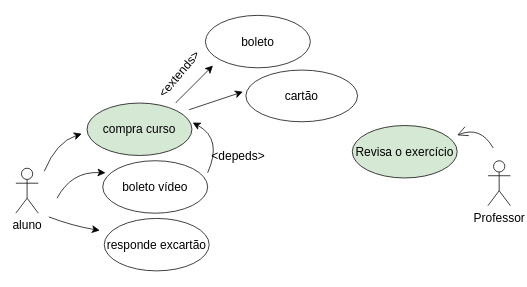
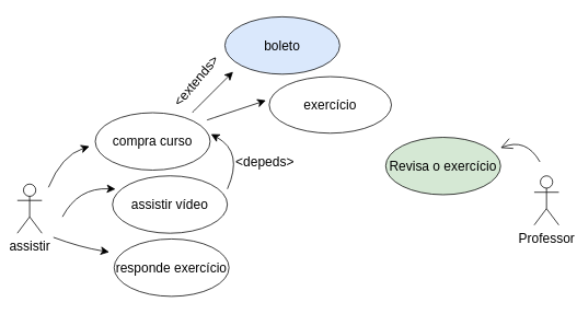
- <mxCell id="14" value="&lt;font style=&quot;vertical-align: inherit;&quot;&gt;&lt;font style=&quot;vertical-align: inherit;&quot;&gt;&lt;font style=&quot;vertical-align: inherit;&quot;&gt;&lt;font style=&quot;vertical-align: inherit;&quot;&gt;&lt;font style=&quot;vertical-align: inherit;&quot;&gt;&lt;font style=&quot;vertical-align: inherit;&quot;&gt;&lt;font style=&quot;vertical-align: inherit;&quot;&gt;&lt;font style=&quot;vertical-align: inherit;&quot;&gt;&lt;font style=&quot;vertical-align: inherit;&quot;&gt;&lt;font style=&quot;vertical-align: inherit;&quot;&gt;&lt;font style=&quot;vertical-align: inherit;&quot;&gt;&lt;font style=&quot;vertical-align: inherit;&quot;&gt;&lt;font style=&quot;vertical-align: inherit;&quot;&gt;&lt;font style=&quot;vertical-align: inherit;&quot;&gt;&lt;font style=&quot;vertical-align: inherit;&quot;&gt;&lt;font style=&quot;vertical-align: inherit;&quot;&gt;boleto&lt;/font&gt;&lt;/font&gt;&lt;/font&gt;&lt;/font&gt;&lt;/font&gt;&lt;/font&gt;&lt;/font&gt;&lt;/font&gt;&lt;/font&gt;&lt;/font&gt;&lt;/font&gt;&lt;/font&gt;&lt;/font&gt;&lt;/font&gt;&lt;br&gt;&lt;/font&gt;&lt;/font&gt;" style="ellipse;whiteSpace=wrap;html=1;fontSize=16;" vertex="1" parent="1"><mxGeometry x="273" y="20" width="140" height="70" as="geometry" /></mxCell>
+ <mxCell id="14" value="&lt;font style=&quot;vertical-align: inherit;&quot;&gt;&lt;font style=&quot;vertical-align: inherit;&quot;&gt;&lt;font style=&quot;vertical-align: inherit;&quot;&gt;&lt;font style=&quot;vertical-align: inherit;&quot;&gt;&lt;font style=&quot;vertical-align: inherit;&quot;&gt;&lt;font style=&quot;vertical-align: inherit;&quot;&gt;&lt;font style=&quot;vertical-align: inherit;&quot;&gt;&lt;font style=&quot;vertical-align: inherit;&quot;&gt;&lt;font style=&quot;vertical-align: inherit;&quot;&gt;&lt;font style=&quot;vertical-align: inherit;&quot;&gt;&lt;font style=&quot;vertical-align: inherit;&quot;&gt;&lt;font style=&quot;vertical-align: inherit;&quot;&gt;&lt;font style=&quot;vertical-align: inherit;&quot;&gt;&lt;font style=&quot;vertical-align: inherit;&quot;&gt;&lt;font style=&quot;vertical-align: inherit;&quot;&gt;&lt;font style=&quot;vertical-align: inherit;&quot;&gt;boleto&lt;/font&gt;&lt;/font&gt;&lt;/font&gt;&lt;/font&gt;&lt;/font&gt;&lt;/font&gt;&lt;/font&gt;&lt;/font&gt;&lt;/font&gt;&lt;/font&gt;&lt;/font&gt;&lt;/font&gt;&lt;/font&gt;&lt;/font&gt;&lt;br&gt;&lt;/font&gt;&lt;/font&gt;" style="ellipse;whiteSpace=wrap;html=1;fontSize=16;fillColor=#dae8fc;" vertex="1" parent="1"><mxGeometry x="273" y="20" width="140" height="70" as="geometry" /></mxCell>
- <mxCell id="15" value="&lt;font style=&quot;vertical-align: inherit;&quot;&gt;&lt;font style=&quot;vertical-align: inherit;&quot;&gt;&lt;font style=&quot;vertical-align: inherit;&quot;&gt;&lt;font style=&quot;vertical-align: inherit;&quot;&gt;cartão&lt;/font&gt;&lt;/font&gt;&lt;br&gt;&lt;/font&gt;&lt;/font&gt;" style="ellipse;whiteSpace=wrap;html=1;fontSize=16;" vertex="1" parent="1"><mxGeometry x="327" y="93" width="149" height="69" as="geometry" /></mxCell>
+ <mxCell id="15" value="&lt;font style=&quot;vertical-align: inherit;&quot;&gt;&lt;font style=&quot;vertical-align: inherit;&quot;&gt;&lt;font style=&quot;vertical-align: inherit;&quot;&gt;&lt;font style=&quot;vertical-align: inherit;&quot;&gt;exercício&lt;/font&gt;&lt;/font&gt;&lt;br&gt;&lt;/font&gt;&lt;/font&gt;" style="ellipse;whiteSpace=wrap;html=1;fontSize=16;" vertex="1" parent="1"><mxGeometry x="327" y="93" width="149" height="69" as="geometry" /></mxCell>
- <mxCell id="3" value="&lt;font style=&quot;vertical-align: inherit;&quot;&gt;&lt;font style=&quot;vertical-align: inherit;&quot;&gt;&lt;font style=&quot;vertical-align: inherit;&quot;&gt;&lt;font style=&quot;vertical-align: inherit;&quot;&gt;compra curso&lt;/font&gt;&lt;/font&gt;&lt;br&gt;&lt;/font&gt;&lt;/font&gt;" style="ellipse;whiteSpace=wrap;html=1;fontSize=16;fillColor=#d5e8d4;" vertex="1" parent="1"><mxGeometry x="115" y="137" width="140" height="70" as="geometry" /></mxCell>
+ <mxCell id="3" value="&lt;font style=&quot;vertical-align: inherit;&quot;&gt;&lt;font style=&quot;vertical-align: inherit;&quot;&gt;&lt;font style=&quot;vertical-align: inherit;&quot;&gt;&lt;font style=&quot;vertical-align: inherit;&quot;&gt;compra curso&lt;/font&gt;&lt;/font&gt;&lt;br&gt;&lt;/font&gt;&lt;/font&gt;" style="ellipse;whiteSpace=wrap;html=1;fontSize=16;" vertex="1" parent="1"><mxGeometry x="115" y="137" width="140" height="70" as="geometry" /></mxCell>
- <mxCell id="11" value="&lt;font style=&quot;vertical-align: inherit;&quot;&gt;&lt;font style=&quot;vertical-align: inherit;&quot;&gt;&lt;font style=&quot;vertical-align: inherit;&quot;&gt;&lt;/font&gt;&lt;/font&gt;&lt;/font&gt;&lt;font style=&quot;vertical-align: inherit;&quot;&gt;&lt;font style=&quot;vertical-align: inherit;&quot;&gt;&lt;font style=&quot;vertical-align: inherit;&quot;&gt;&lt;font style=&quot;vertical-align: inherit;&quot;&gt;&lt;font style=&quot;vertical-align: inherit;&quot;&gt;&lt;font style=&quot;vertical-align: inherit;&quot;&gt;&lt;font style=&quot;vertical-align: inherit;&quot;&gt;&lt;font style=&quot;vertical-align: inherit;&quot;&gt;&amp;lt;depe&lt;/font&gt;&lt;/font&gt;&lt;/font&gt;&lt;/font&gt;&lt;/font&gt;&lt;/font&gt;&lt;/font&gt;&lt;/font&gt;&lt;font style=&quot;vertical-align: inherit;&quot;&gt;&lt;font style=&quot;vertical-align: inherit;&quot;&gt;&lt;font style=&quot;vertical-align: inherit;&quot;&gt;&lt;font style=&quot;vertical-align: inherit;&quot;&gt;&lt;font style=&quot;vertical-align: inherit;&quot;&gt;&lt;font style=&quot;vertical-align: inherit;&quot;&gt;&lt;font style=&quot;vertical-align: inherit;&quot;&gt;&lt;font style=&quot;vertical-align: inherit;&quot;&gt;ds&lt;/font&gt;&lt;/font&gt;&lt;/font&gt;&lt;/font&gt;&lt;/font&gt;&lt;/font&gt;&lt;/font&gt;&lt;font style=&quot;vertical-align: inherit;&quot;&gt;&lt;font style=&quot;vertical-align: inherit;&quot;&gt;&lt;font style=&quot;vertical-align: inherit;&quot;&gt;&lt;font style=&quot;vertical-align: inherit;&quot;&gt;&lt;font style=&quot;vertical-align: inherit;&quot;&gt;&lt;font style=&quot;vertical-align: inherit;&quot;&gt;&lt;font style=&quot;vertical-align: inherit;&quot;&gt;&amp;gt;&lt;/font&gt;&lt;/font&gt;&lt;/font&gt;&lt;/font&gt;&lt;/font&gt;&lt;/font&gt;&lt;/font&gt;&lt;/font&gt;" style="text;strokeColor=none;fillColor=none;html=1;align=center;verticalAlign=middle;whiteSpace=wrap;rounded=0;fontSize=16;" vertex="1" parent="1"><mxGeometry x="287" y="192" width="60" height="30" as="geometry" /></mxCell>
+ <mxCell id="11" value="&lt;font style=&quot;vertical-align: inherit;&quot;&gt;&lt;font style=&quot;vertical-align: inherit;&quot;&gt;&lt;font style=&quot;vertical-align: inherit;&quot;&gt;&lt;/font&gt;&lt;/font&gt;&lt;/font&gt;&lt;font style=&quot;vertical-align: inherit;&quot;&gt;&lt;font style=&quot;vertical-align: inherit;&quot;&gt;&lt;font style=&quot;vertical-align: inherit;&quot;&gt;&lt;font style=&quot;vertical-align: inherit;&quot;&gt;&lt;font style=&quot;vertical-align: inherit;&quot;&gt;&lt;font style=&quot;vertical-align: inherit;&quot;&gt;&lt;font style=&quot;vertical-align: inherit;&quot;&gt;&lt;font style=&quot;vertical-align: inherit;&quot;&gt;&amp;lt;depe&lt;/font&gt;&lt;/font&gt;&lt;/font&gt;&lt;/font&gt;&lt;/font&gt;&lt;/font&gt;&lt;/font&gt;&lt;/font&gt;&lt;font style=&quot;vertical-align: inherit;&quot;&gt;&lt;font style=&quot;vertical-align: inherit;&quot;&gt;&lt;font style=&quot;vertical-align: inherit;&quot;&gt;&lt;font style=&quot;vertical-align: inherit;&quot;&gt;&lt;font style=&quot;vertical-align: inherit;&quot;&gt;&lt;font style=&quot;vertical-align: inherit;&quot;&gt;&lt;font style=&quot;vertical-align: inherit;&quot;&gt;&lt;font style=&quot;vertical-align: inherit;&quot;&gt;ds&lt;/font&gt;&lt;/font&gt;&lt;/font&gt;&lt;/font&gt;&lt;/font&gt;&lt;/font&gt;&lt;/font&gt;&lt;font style=&quot;vertical-align: inherit;&quot;&gt;&lt;font style=&quot;vertical-align: inherit;&quot;&gt;&lt;font style=&quot;vertical-align: inherit;&quot;&gt;&lt;font style=&quot;vertical-align: inherit;&quot;&gt;&lt;font style=&quot;vertical-align: inherit;&quot;&gt;&lt;font style=&quot;vertical-align: inherit;&quot;&gt;&lt;font style=&quot;vertical-align: inherit;&quot;&gt;&amp;gt;&lt;/font&gt;&lt;/font&gt;&lt;/font&gt;&lt;/font&gt;&lt;/font&gt;&lt;/font&gt;&lt;/font&gt;&lt;/font&gt;" style="text;strokeColor=none;fillColor=none;html=1;align=center;verticalAlign=middle;whiteSpace=wrap;rounded=0;fontSize=16;" vertex="1" parent="1"><mxGeometry x="292" y="182" width="60" height="30" as="geometry" /></mxCell>
- <mxCell id="5" value="&lt;font style=&quot;vertical-align: inherit;&quot;&gt;&lt;font style=&quot;vertical-align: inherit;&quot;&gt;&lt;font style=&quot;vertical-align: inherit;&quot;&gt;&lt;font style=&quot;vertical-align: inherit;&quot;&gt;&lt;font style=&quot;vertical-align: inherit;&quot;&gt;&lt;font style=&quot;vertical-align: inherit;&quot;&gt;&lt;font style=&quot;vertical-align: inherit;&quot;&gt;&lt;font style=&quot;vertical-align: inherit;&quot;&gt;boleto vídeo&lt;/font&gt;&lt;/font&gt;&lt;/font&gt;&lt;/font&gt;&lt;/font&gt;&lt;/font&gt;&lt;br&gt;&lt;/font&gt;&lt;/font&gt;" style="ellipse;whiteSpace=wrap;html=1;fontSize=16;" vertex="1" parent="1"><mxGeometry x="136" y="214" width="140" height="70" as="geometry" /></mxCell>
+ <mxCell id="5" value="&lt;font style=&quot;vertical-align: inherit;&quot;&gt;&lt;font style=&quot;vertical-align: inherit;&quot;&gt;&lt;font style=&quot;vertical-align: inherit;&quot;&gt;&lt;font style=&quot;vertical-align: inherit;&quot;&gt;&lt;font style=&quot;vertical-align: inherit;&quot;&gt;&lt;font style=&quot;vertical-align: inherit;&quot;&gt;&lt;font style=&quot;vertical-align: inherit;&quot;&gt;&lt;font style=&quot;vertical-align: inherit;&quot;&gt;assistir vídeo&lt;/font&gt;&lt;/font&gt;&lt;/font&gt;&lt;/font&gt;&lt;/font&gt;&lt;/font&gt;&lt;br&gt;&lt;/font&gt;&lt;/font&gt;" style="ellipse;whiteSpace=wrap;html=1;fontSize=16;" vertex="1" parent="1"><mxGeometry x="136" y="214" width="140" height="70" as="geometry" /></mxCell>
- <mxCell id="2" value="&lt;font style=&quot;vertical-align: inherit;&quot;&gt;&lt;font style=&quot;vertical-align: inherit;&quot;&gt;&lt;font style=&quot;vertical-align: inherit;&quot;&gt;&lt;font style=&quot;vertical-align: inherit;&quot;&gt;aluno&lt;/font&gt;&lt;/font&gt;&lt;/font&gt;&lt;/font&gt;" style="shape=umlActor;verticalLabelPosition=bottom;verticalAlign=top;html=1;fontSize=16;" vertex="1" parent="1"><mxGeometry x="20" y="224" width="30" height="60" as="geometry" /></mxCell>
+ <mxCell id="2" value="&lt;font style=&quot;vertical-align: inherit;&quot;&gt;&lt;font style=&quot;vertical-align: inherit;&quot;&gt;&lt;font style=&quot;vertical-align: inherit;&quot;&gt;&lt;font style=&quot;vertical-align: inherit;&quot;&gt;assistir&lt;/font&gt;&lt;/font&gt;&lt;/font&gt;&lt;/font&gt;" style="shape=umlActor;verticalLabelPosition=bottom;verticalAlign=top;html=1;fontSize=16;" vertex="1" parent="1"><mxGeometry x="20" y="224" width="30" height="60" as="geometry" /></mxCell>
- <mxCell id="8" value="&lt;font style=&quot;vertical-align: inherit;&quot;&gt;&lt;font style=&quot;vertical-align: inherit;&quot;&gt;&lt;font style=&quot;vertical-align: inherit;&quot;&gt;&lt;font style=&quot;vertical-align: inherit;&quot;&gt;&lt;font style=&quot;vertical-align: inherit;&quot;&gt;&lt;font style=&quot;vertical-align: inherit;&quot;&gt;&lt;font style=&quot;vertical-align: inherit;&quot;&gt;&lt;font style=&quot;vertical-align: inherit;&quot;&gt;&lt;font style=&quot;vertical-align: inherit;&quot;&gt;&lt;font style=&quot;vertical-align: inherit;&quot;&gt;&lt;font style=&quot;vertical-align: inherit;&quot;&gt;&lt;font style=&quot;vertical-align: inherit;&quot;&gt;&lt;font style=&quot;vertical-align: inherit;&quot;&gt;&lt;font style=&quot;vertical-align: inherit;&quot;&gt;responde&lt;/font&gt;&lt;/font&gt;&lt;/font&gt;&lt;/font&gt;&lt;/font&gt;&lt;/font&gt;&lt;/font&gt;&lt;/font&gt;&lt;font style=&quot;vertical-align: inherit;&quot;&gt;&lt;font style=&quot;vertical-align: inherit;&quot;&gt;&lt;font style=&quot;vertical-align: inherit;&quot;&gt;&lt;font style=&quot;vertical-align: inherit;&quot;&gt;&amp;nbsp;ex&lt;/font&gt;&lt;/font&gt;&lt;/font&gt;&lt;font style=&quot;vertical-align: inherit;&quot;&gt;cartão&lt;/font&gt;&lt;/font&gt;&lt;/font&gt;&lt;/font&gt;&lt;/font&gt;&lt;/font&gt;&lt;br&gt;&lt;/font&gt;&lt;/font&gt;" style="ellipse;whiteSpace=wrap;html=1;fontSize=16;" vertex="1" parent="1"><mxGeometry x="138" y="291" width="140" height="70" as="geometry" /></mxCell>
+ <mxCell id="8" value="&lt;font style=&quot;vertical-align: inherit;&quot;&gt;&lt;font style=&quot;vertical-align: inherit;&quot;&gt;&lt;font style=&quot;vertical-align: inherit;&quot;&gt;&lt;font style=&quot;vertical-align: inherit;&quot;&gt;&lt;font style=&quot;vertical-align: inherit;&quot;&gt;&lt;font style=&quot;vertical-align: inherit;&quot;&gt;&lt;font style=&quot;vertical-align: inherit;&quot;&gt;&lt;font style=&quot;vertical-align: inherit;&quot;&gt;&lt;font style=&quot;vertical-align: inherit;&quot;&gt;&lt;font style=&quot;vertical-align: inherit;&quot;&gt;&lt;font style=&quot;vertical-align: inherit;&quot;&gt;&lt;font style=&quot;vertical-align: inherit;&quot;&gt;&lt;font style=&quot;vertical-align: inherit;&quot;&gt;&lt;font style=&quot;vertical-align: inherit;&quot;&gt;responde&lt;/font&gt;&lt;/font&gt;&lt;/font&gt;&lt;/font&gt;&lt;/font&gt;&lt;/font&gt;&lt;/font&gt;&lt;/font&gt;&lt;font style=&quot;vertical-align: inherit;&quot;&gt;&lt;font style=&quot;vertical-align: inherit;&quot;&gt;&lt;font style=&quot;vertical-align: inherit;&quot;&gt;&lt;font style=&quot;vertical-align: inherit;&quot;&gt;&amp;nbsp;ex&lt;/font&gt;&lt;/font&gt;&lt;/font&gt;&lt;font style=&quot;vertical-align: inherit;&quot;&gt;ercício&lt;/font&gt;&lt;/font&gt;&lt;/font&gt;&lt;/font&gt;&lt;/font&gt;&lt;/font&gt;&lt;br&gt;&lt;/font&gt;&lt;/font&gt;" style="ellipse;whiteSpace=wrap;html=1;fontSize=16;" vertex="1" parent="1"><mxGeometry x="138" y="291" width="140" height="70" as="geometry" /></mxCell>
